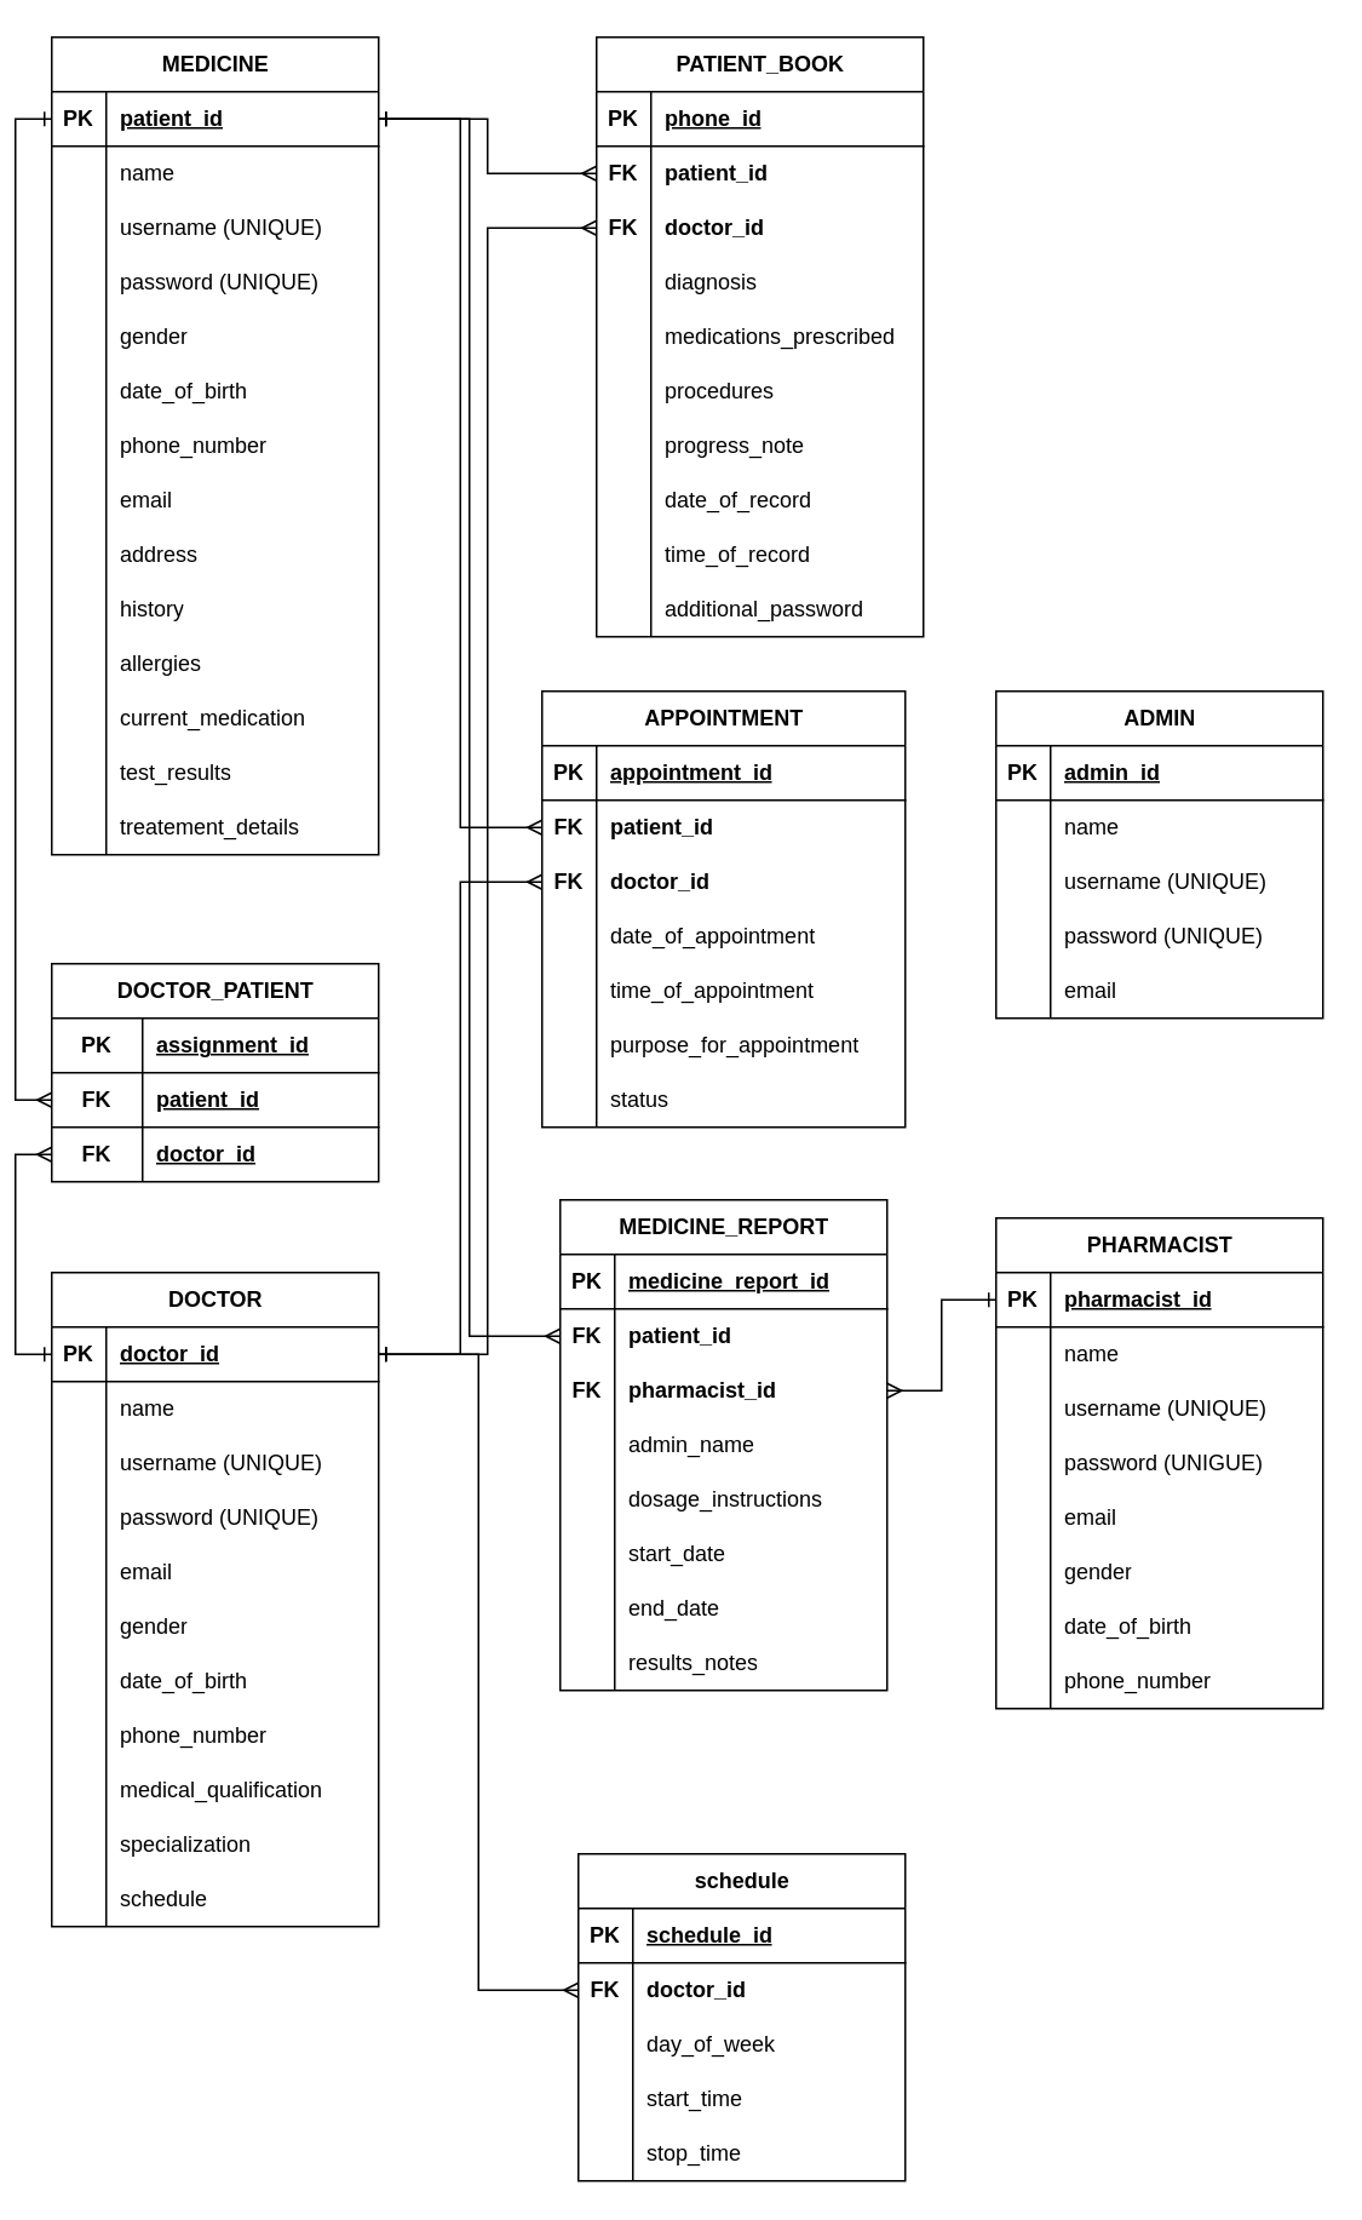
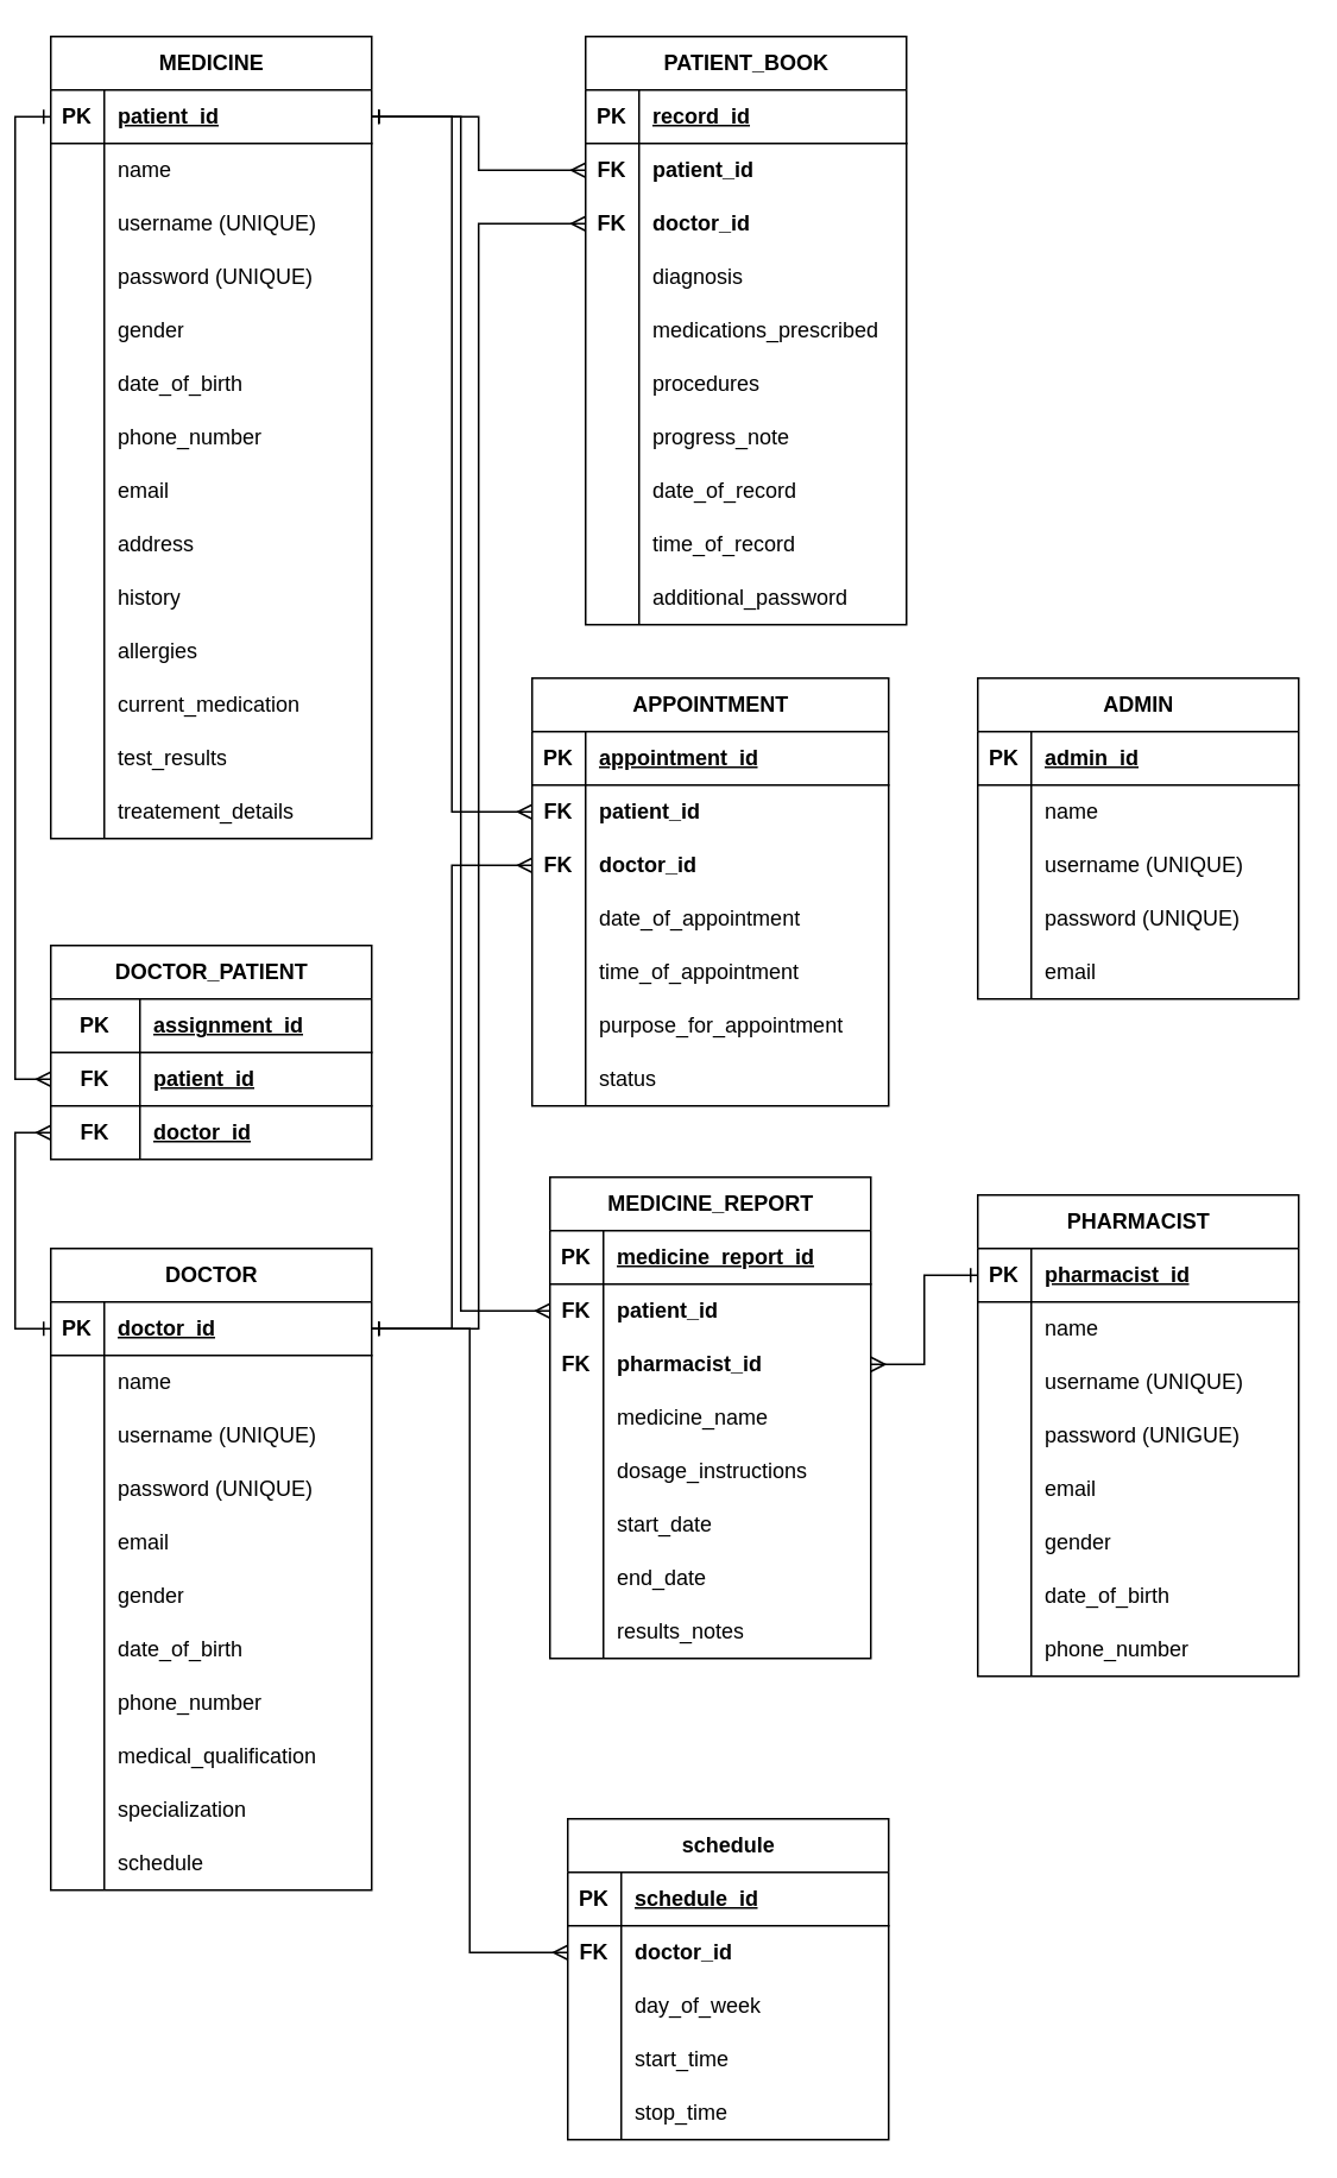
- <mxCell id="145" value="phone_id" style="shape=partialRectangle;connectable=0;fillColor=none;top=0;left=0;bottom=0;right=0;align=left;spacingLeft=6;fontStyle=5;overflow=hidden;whiteSpace=wrap;html=1;" parent="143" vertex="1"><mxGeometry x="30" width="150" height="30" as="geometry"><mxRectangle width="150" height="30" as="alternateBounds" /></mxGeometry></mxCell>
+ <mxCell id="145" value="record_id" style="shape=partialRectangle;connectable=0;fillColor=none;top=0;left=0;bottom=0;right=0;align=left;spacingLeft=6;fontStyle=5;overflow=hidden;whiteSpace=wrap;html=1;" parent="143" vertex="1"><mxGeometry x="30" width="150" height="30" as="geometry"><mxRectangle width="150" height="30" as="alternateBounds" /></mxGeometry></mxCell>
- <mxCell id="201" value="admin_name" style="shape=partialRectangle;connectable=0;fillColor=none;top=0;left=0;bottom=0;right=0;align=left;spacingLeft=6;overflow=hidden;whiteSpace=wrap;html=1;" parent="199" vertex="1"><mxGeometry x="30" width="150" height="30" as="geometry"><mxRectangle width="150" height="30" as="alternateBounds" /></mxGeometry></mxCell>
+ <mxCell id="201" value="medicine_name" style="shape=partialRectangle;connectable=0;fillColor=none;top=0;left=0;bottom=0;right=0;align=left;spacingLeft=6;overflow=hidden;whiteSpace=wrap;html=1;" parent="199" vertex="1"><mxGeometry x="30" width="150" height="30" as="geometry"><mxRectangle width="150" height="30" as="alternateBounds" /></mxGeometry></mxCell>
